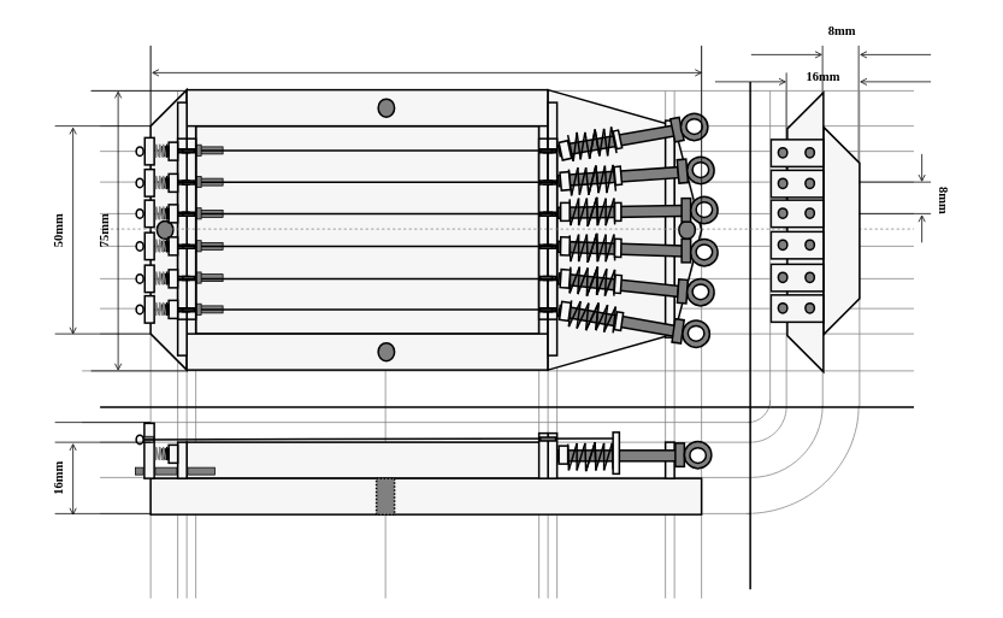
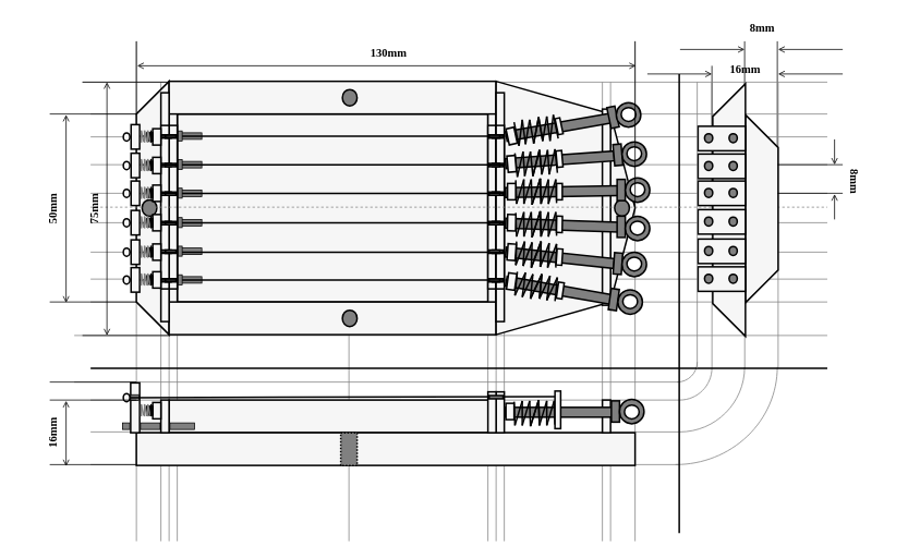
+ <mxCell id="363" value="130mm" style="rounded=0;whiteSpace=wrap;html=1;fillColor=none;fontSize=14;fontFamily=Fira Code;fontSource=https%3A%2F%2Ffonts.googleapis.com%2Fcss%3Ffamily%3DFira%2BCode;fontStyle=1;strokeWidth=2;strokeColor=none;" vertex="1" parent="1"><mxGeometry x="430" width="90" height="30" as="geometry" y="50" /></mxCell>
